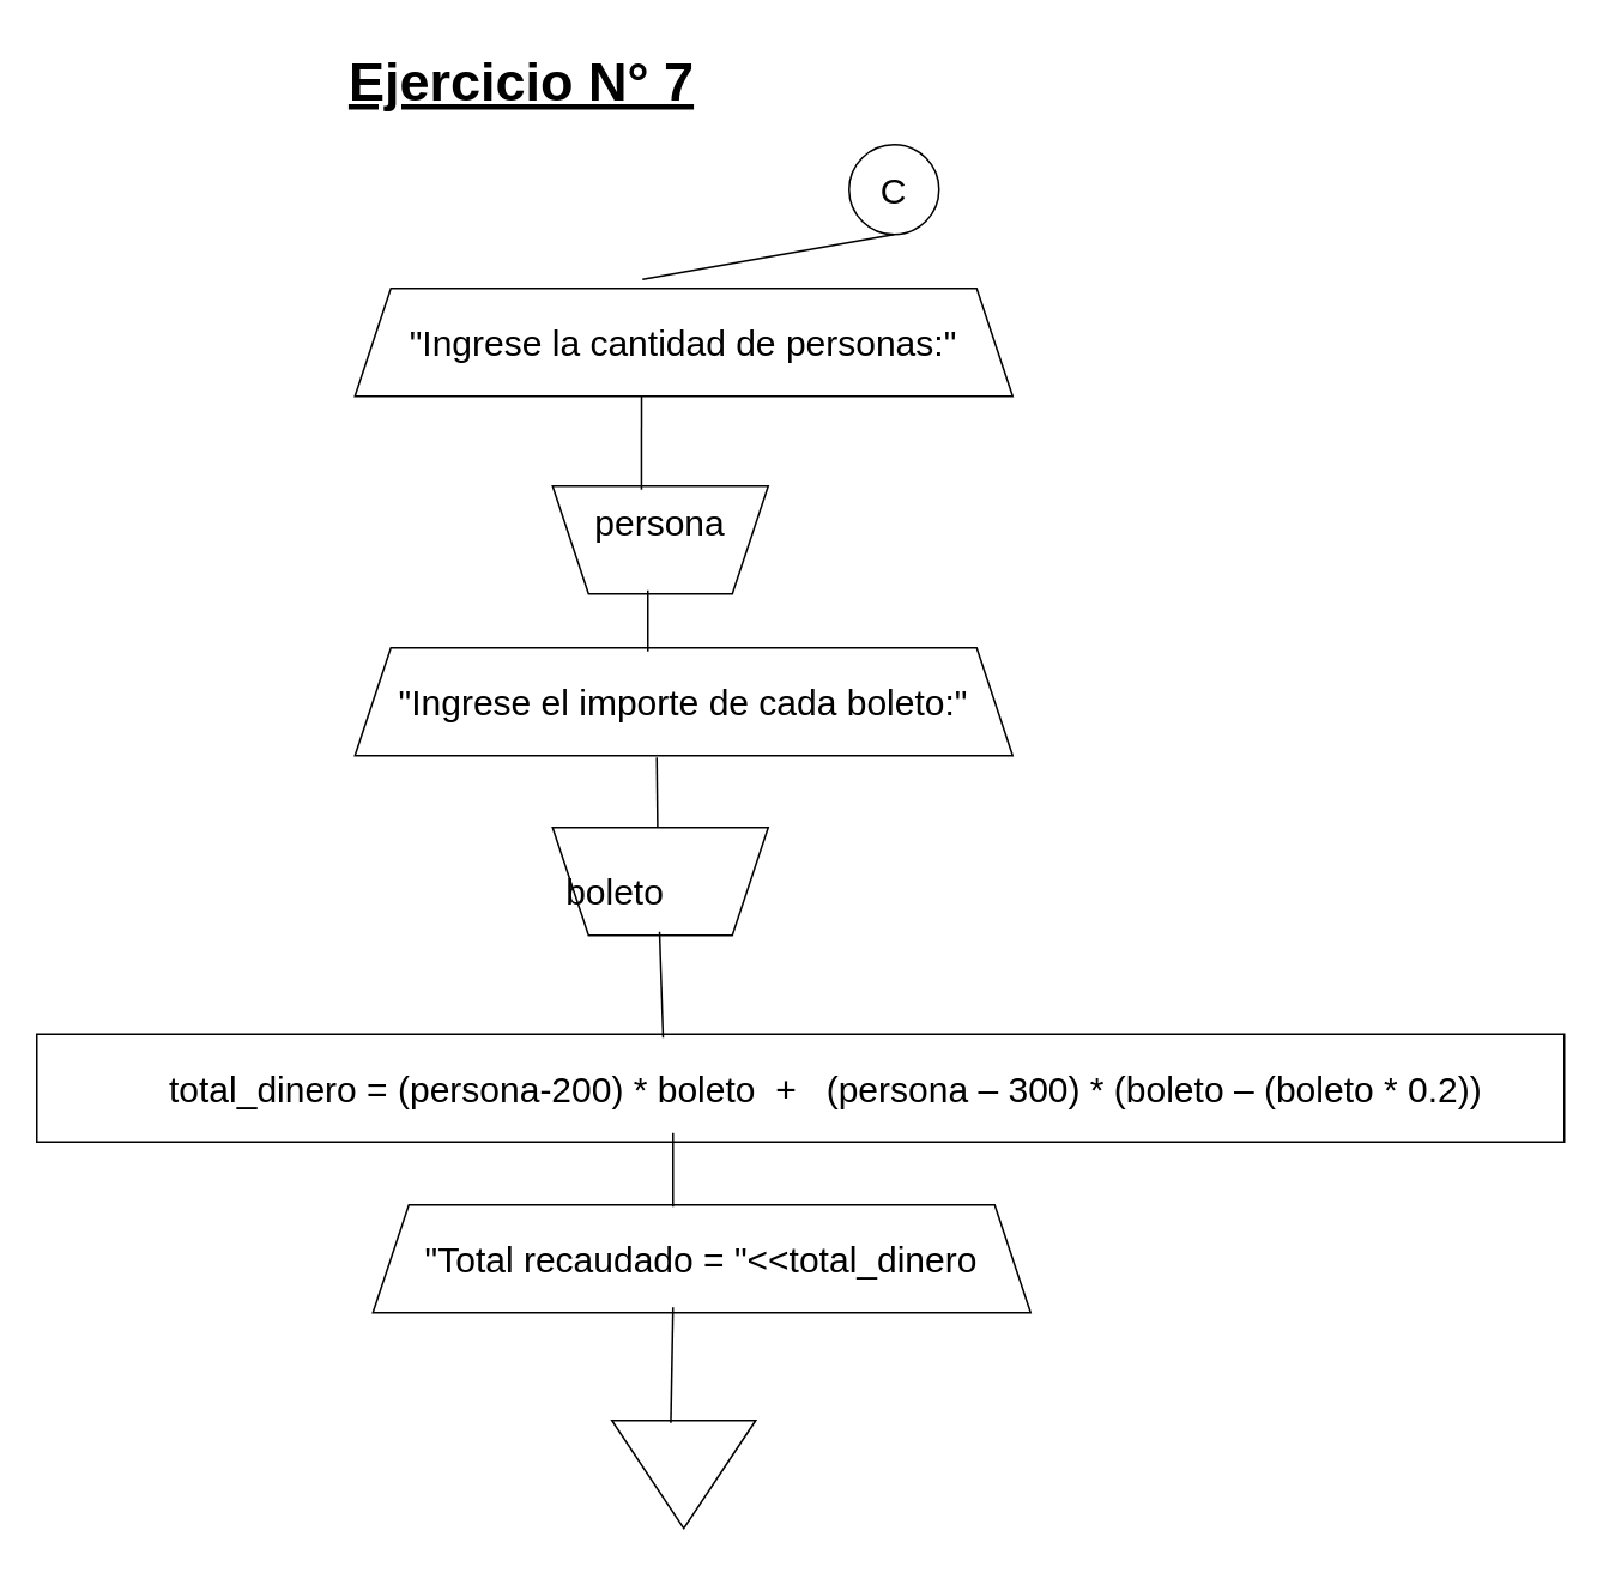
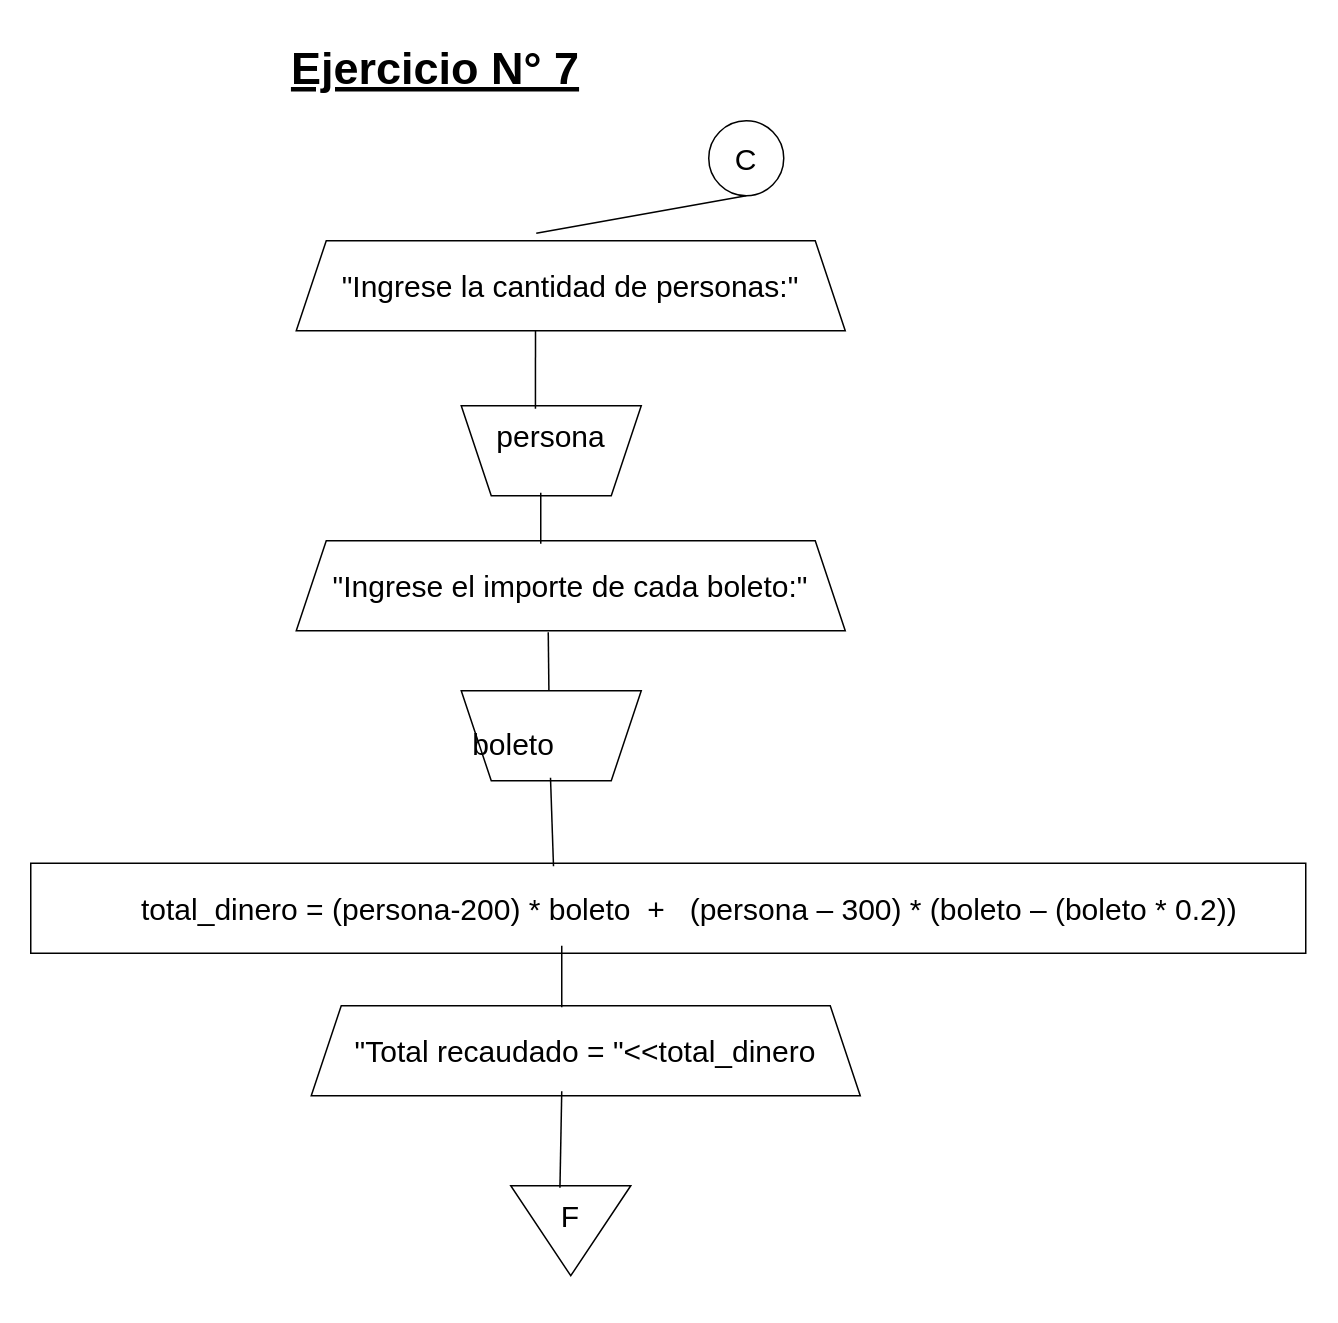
+ <mxCell id="13" value="&lt;font style=&quot;font-size: 20px&quot;&gt;F&lt;/font&gt;" style="text;html=1;strokeColor=none;fillColor=none;align=center;verticalAlign=middle;whiteSpace=wrap;rounded=0;" vertex="1" parent="1"><mxGeometry x="360" y="800" width="40" height="20" as="geometry" /></mxCell>
